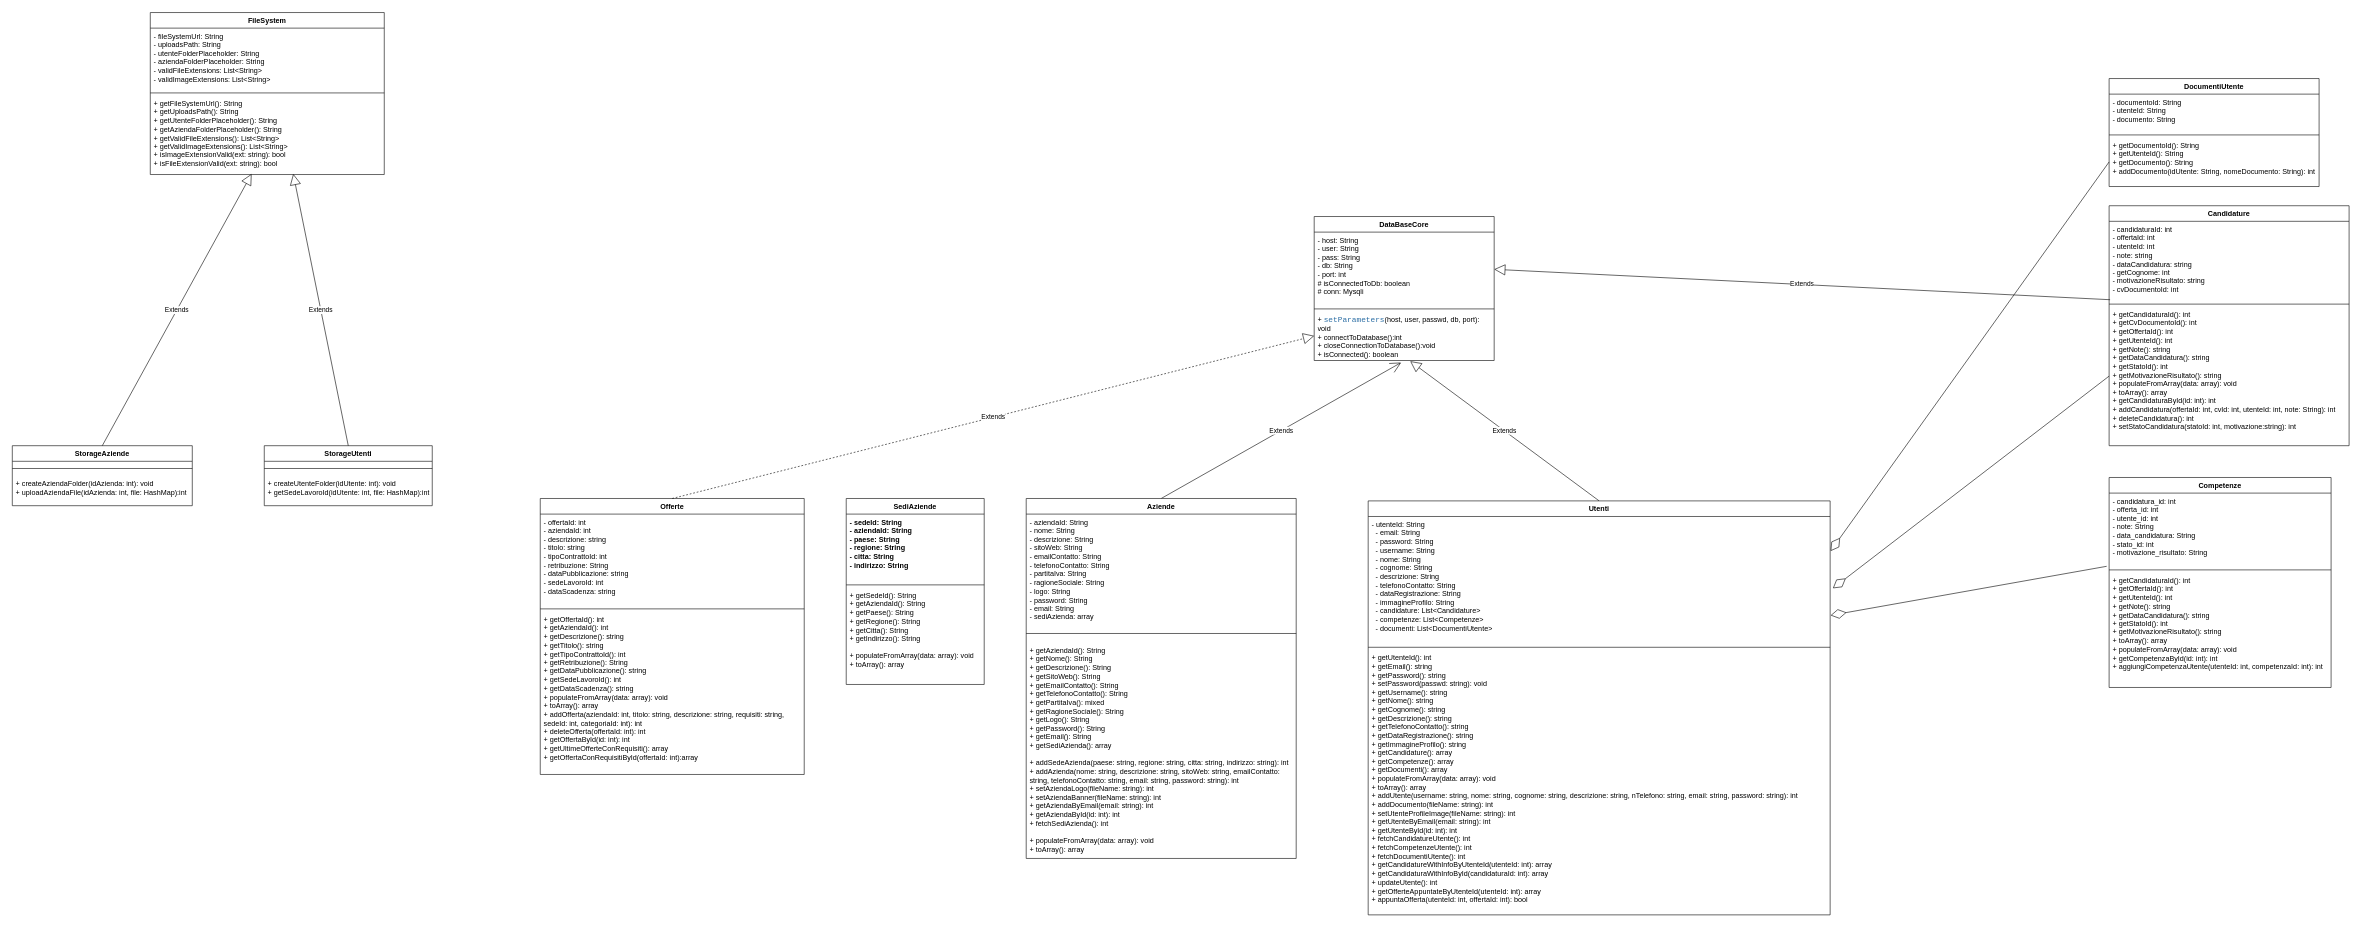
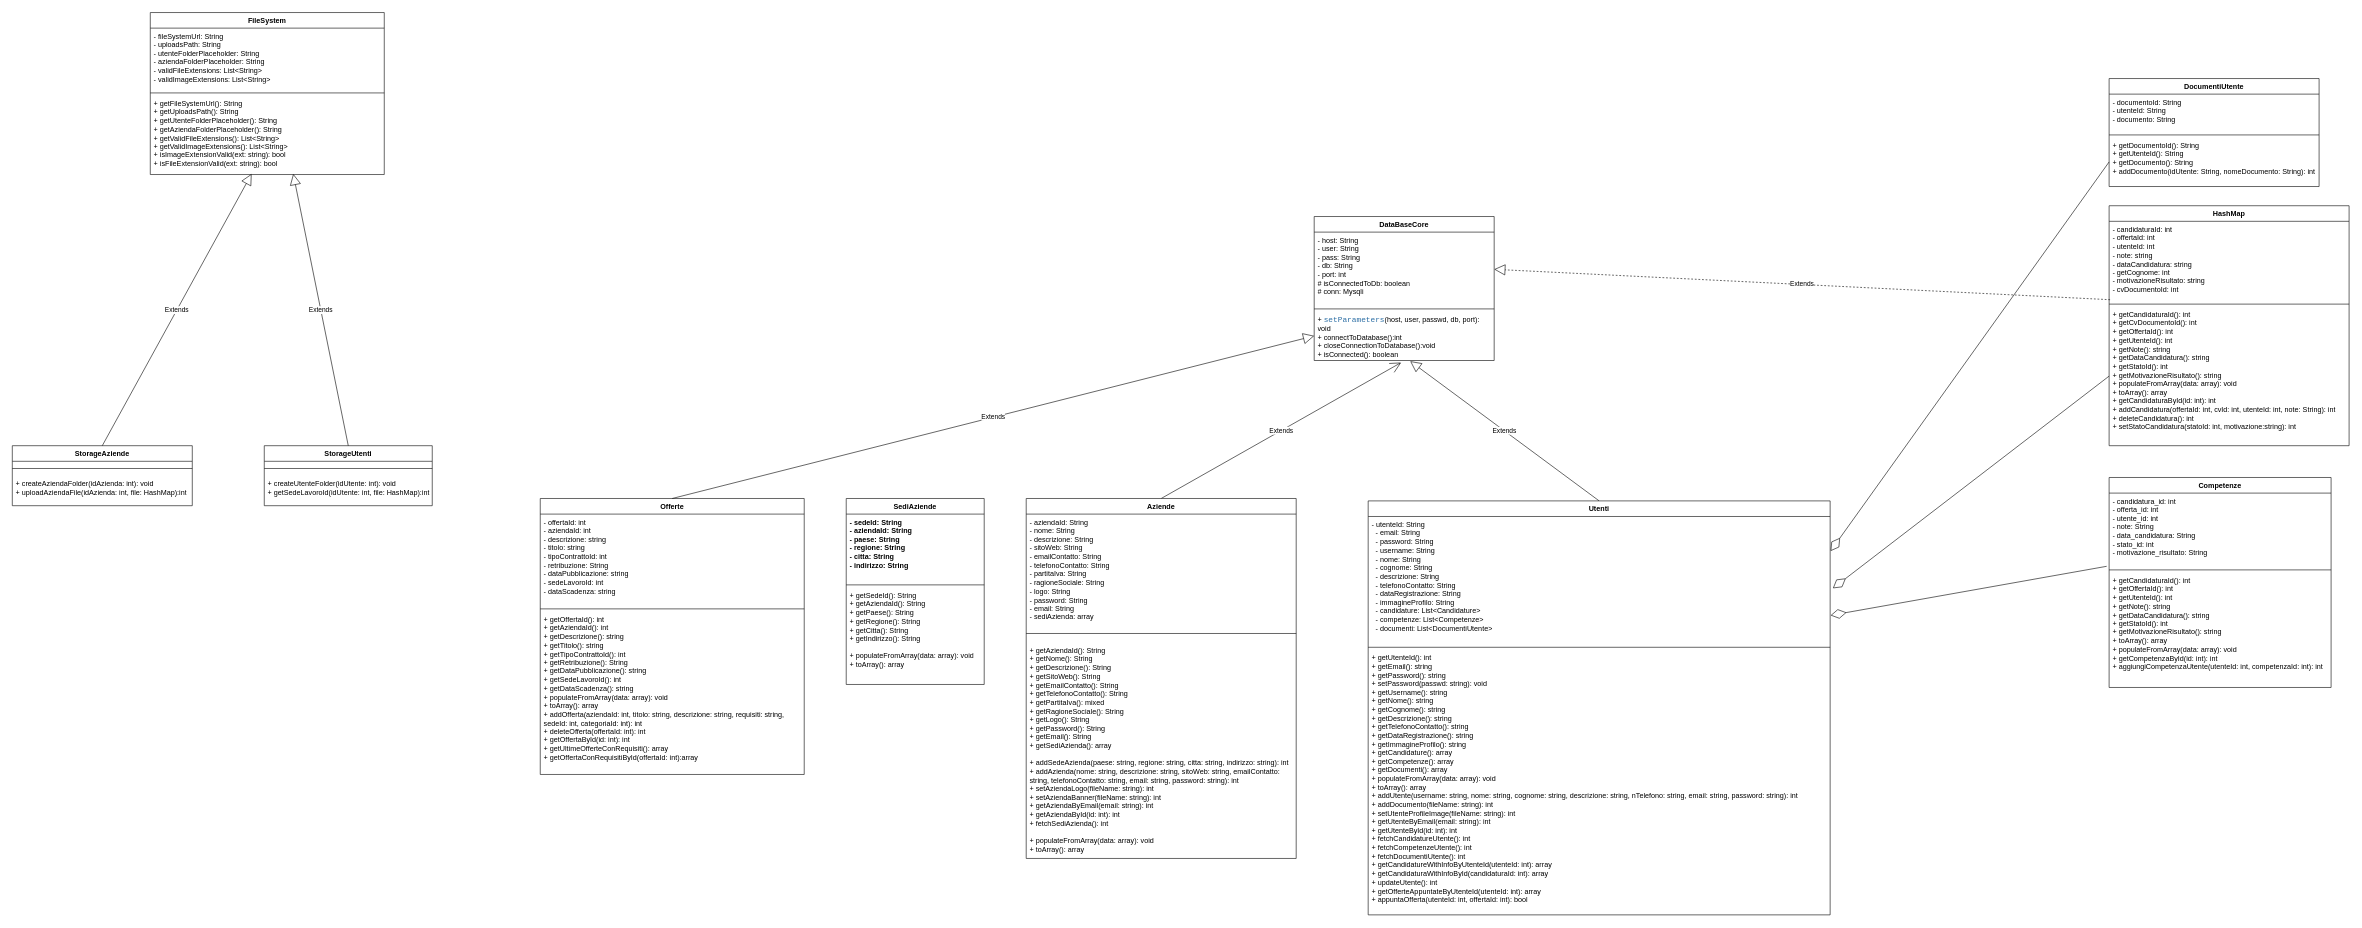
- <mxCell id="32" value="Candidature" style="swimlane;fontStyle=1;align=center;verticalAlign=top;childLayout=stackLayout;horizontal=1;startSize=26;horizontalStack=0;resizeParent=1;resizeParentMax=0;resizeLast=0;collapsible=1;marginBottom=0;whiteSpace=wrap;html=1;" parent="1" vertex="1"><mxGeometry x="3515" y="342" width="400" height="400" as="geometry" /></mxCell>
+ <mxCell id="32" value="HashMap" style="swimlane;fontStyle=1;align=center;verticalAlign=top;childLayout=stackLayout;horizontal=1;startSize=26;horizontalStack=0;resizeParent=1;resizeParentMax=0;resizeLast=0;collapsible=1;marginBottom=0;whiteSpace=wrap;html=1;" parent="1" vertex="1"><mxGeometry x="3515" y="342" width="400" height="400" as="geometry" /></mxCell>
- <mxCell id="49" value="Extends" style="endArrow=block;endSize=16;endFill=0;html=1;rounded=0;entryX=1;entryY=0.5;entryDx=0;entryDy=0;exitX=0.004;exitY=0.975;exitDx=0;exitDy=0;exitPerimeter=0;" parent="1" source="33" target="3" edge="1"><mxGeometry width="160" relative="1" as="geometry"><mxPoint x="2830" y="450" as="sourcePoint" /><mxPoint x="2990" y="450" as="targetPoint" /></mxGeometry></mxCell>
+ <mxCell id="49" value="Extends" style="endArrow=block;endSize=16;endFill=0;html=1;rounded=0;entryX=1;entryY=0.5;entryDx=0;entryDy=0;exitX=0.004;exitY=0.975;exitDx=0;exitDy=0;exitPerimeter=0;dashed=1;" parent="1" source="33" target="3" edge="1"><mxGeometry width="160" relative="1" as="geometry"><mxPoint x="2830" y="450" as="sourcePoint" /><mxPoint x="2990" y="450" as="targetPoint" /></mxGeometry></mxCell>
- <mxCell id="48" value="Extends" style="endArrow=block;endSize=16;endFill=0;html=1;rounded=0;exitX=0.5;exitY=0;exitDx=0;exitDy=0;entryX=0;entryY=0.5;entryDx=0;entryDy=0;dashed=1;" parent="1" source="28" target="5" edge="1"><mxGeometry width="160" relative="1" as="geometry"><mxPoint x="1500" y="620" as="sourcePoint" /><mxPoint x="1660" y="620" as="targetPoint" /></mxGeometry></mxCell>
+ <mxCell id="48" value="Extends" style="endArrow=block;endSize=16;endFill=0;html=1;rounded=0;exitX=0.5;exitY=0;exitDx=0;exitDy=0;entryX=0;entryY=0.5;entryDx=0;entryDy=0;" parent="1" source="28" target="5" edge="1"><mxGeometry width="160" relative="1" as="geometry"><mxPoint x="1500" y="620" as="sourcePoint" /><mxPoint x="1660" y="620" as="targetPoint" /></mxGeometry></mxCell>
